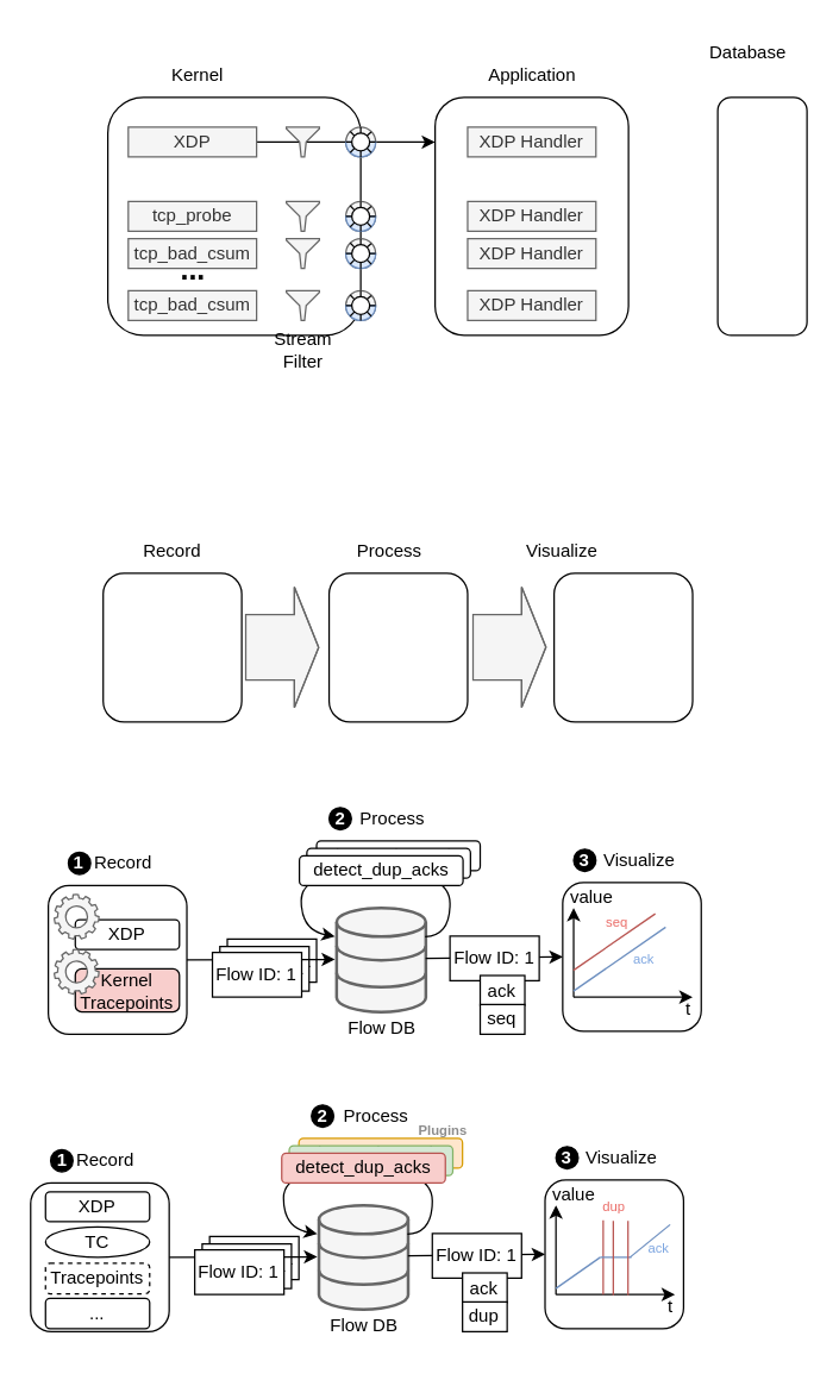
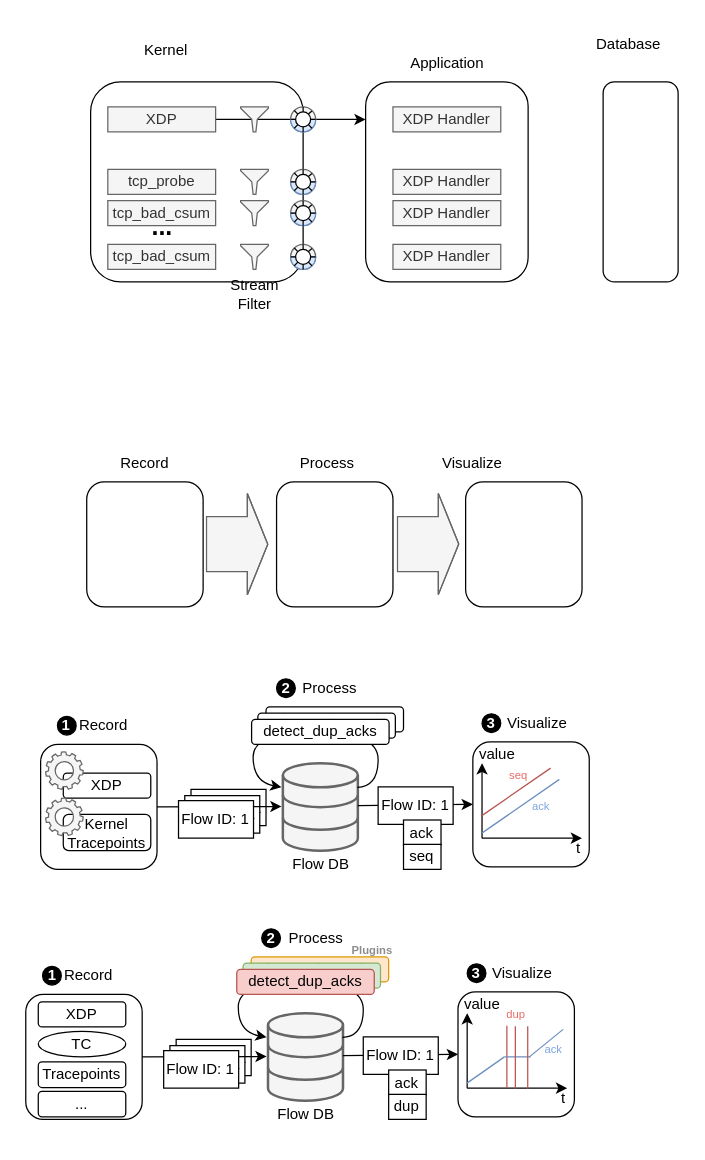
- <mxCell id="8" value="Kernel" style="text;html=1;align=center;verticalAlign=middle;resizable=0;points=[];autosize=1;strokeColor=none;fillColor=none;" parent="1" vertex="1"><mxGeometry x="102" y="35" width="60" height="30" as="geometry" /></mxCell>
+ <mxCell id="8" value="Kernel" style="text;html=1;align=center;verticalAlign=middle;resizable=0;points=[];autosize=1;strokeColor=none;fillColor=none;" parent="1" vertex="1"><mxGeometry x="102" y="25" width="60" height="30" as="geometry" /></mxCell>
- <mxCell id="98" value="Kernel Tracepoints" style="rounded=1;whiteSpace=wrap;html=1;fillColor=#f8cecc;" parent="1" vertex="1"><mxGeometry x="50.12" y="651" width="70" height="29" as="geometry" /></mxCell>
+ <mxCell id="98" value="Kernel Tracepoints" style="rounded=1;whiteSpace=wrap;html=1;" parent="1" vertex="1"><mxGeometry x="50.12" y="651" width="70" height="29" as="geometry" /></mxCell>
- <mxCell id="150" value="Tracepoints" style="rounded=1;whiteSpace=wrap;html=1;dashed=1;" vertex="1" parent="1"><mxGeometry x="30.12" y="849" width="70" height="20.5" as="geometry" /></mxCell>
+ <mxCell id="150" value="Tracepoints" style="rounded=1;whiteSpace=wrap;html=1;" vertex="1" parent="1"><mxGeometry x="30.12" y="849" width="70" height="20.5" as="geometry" /></mxCell>
